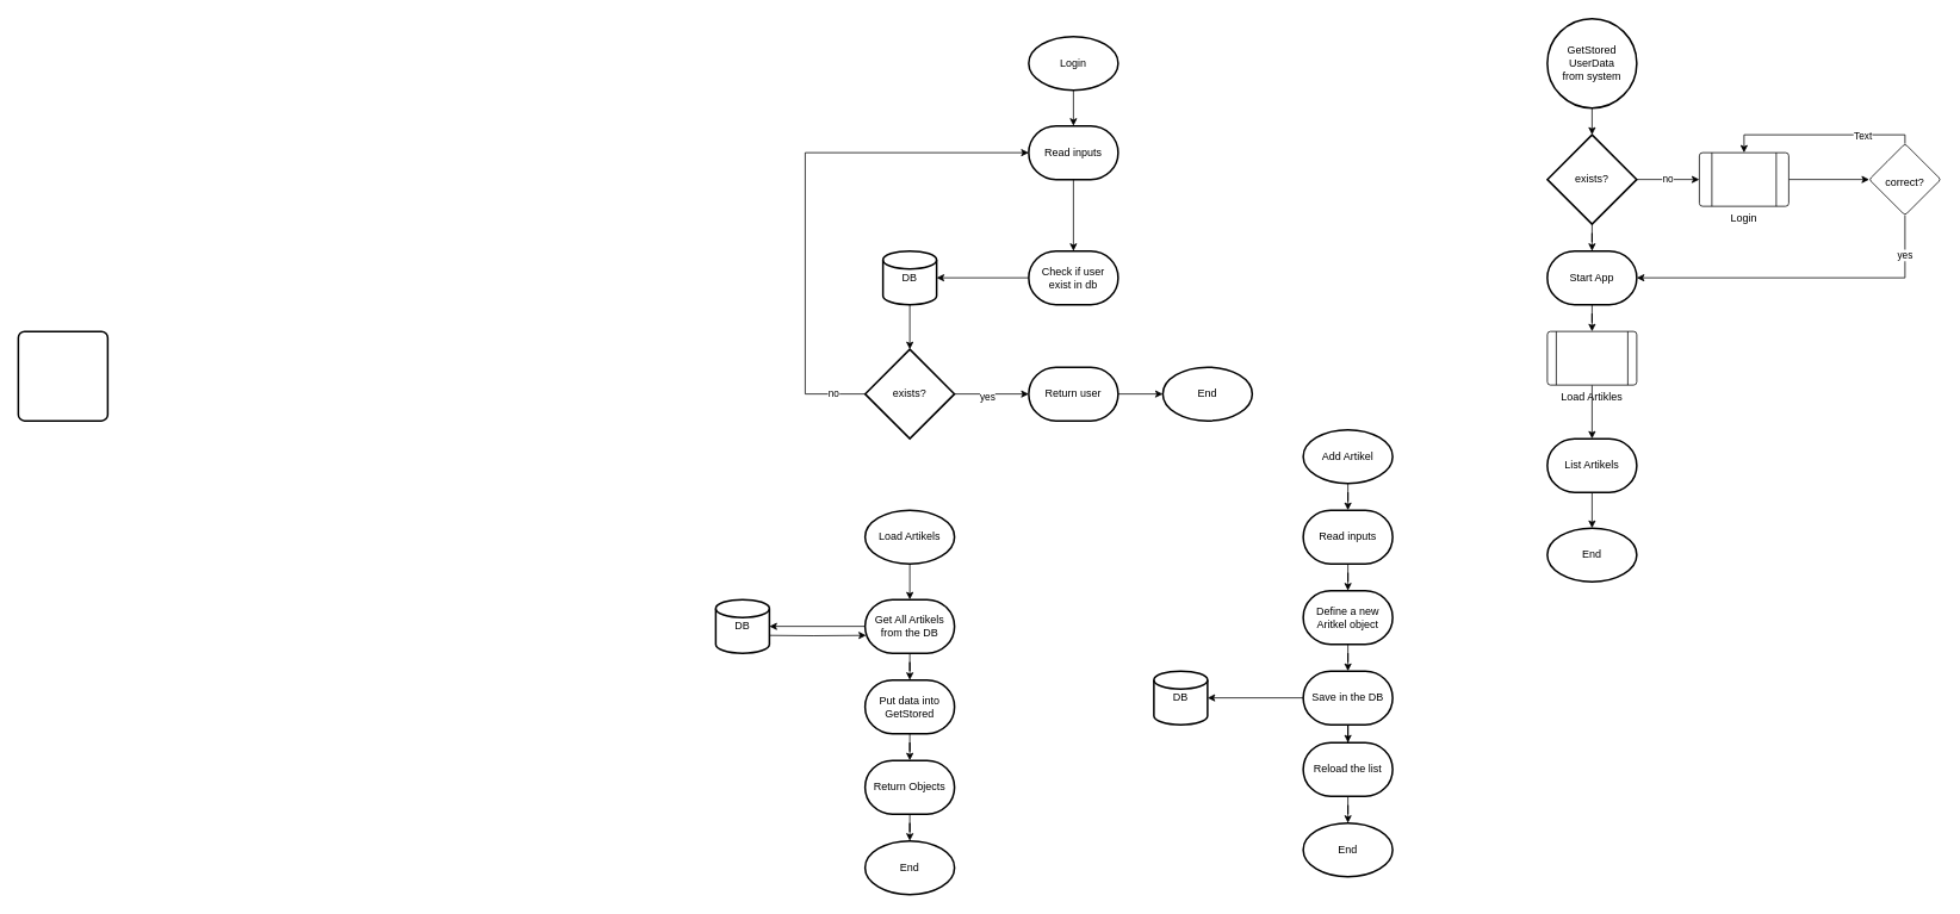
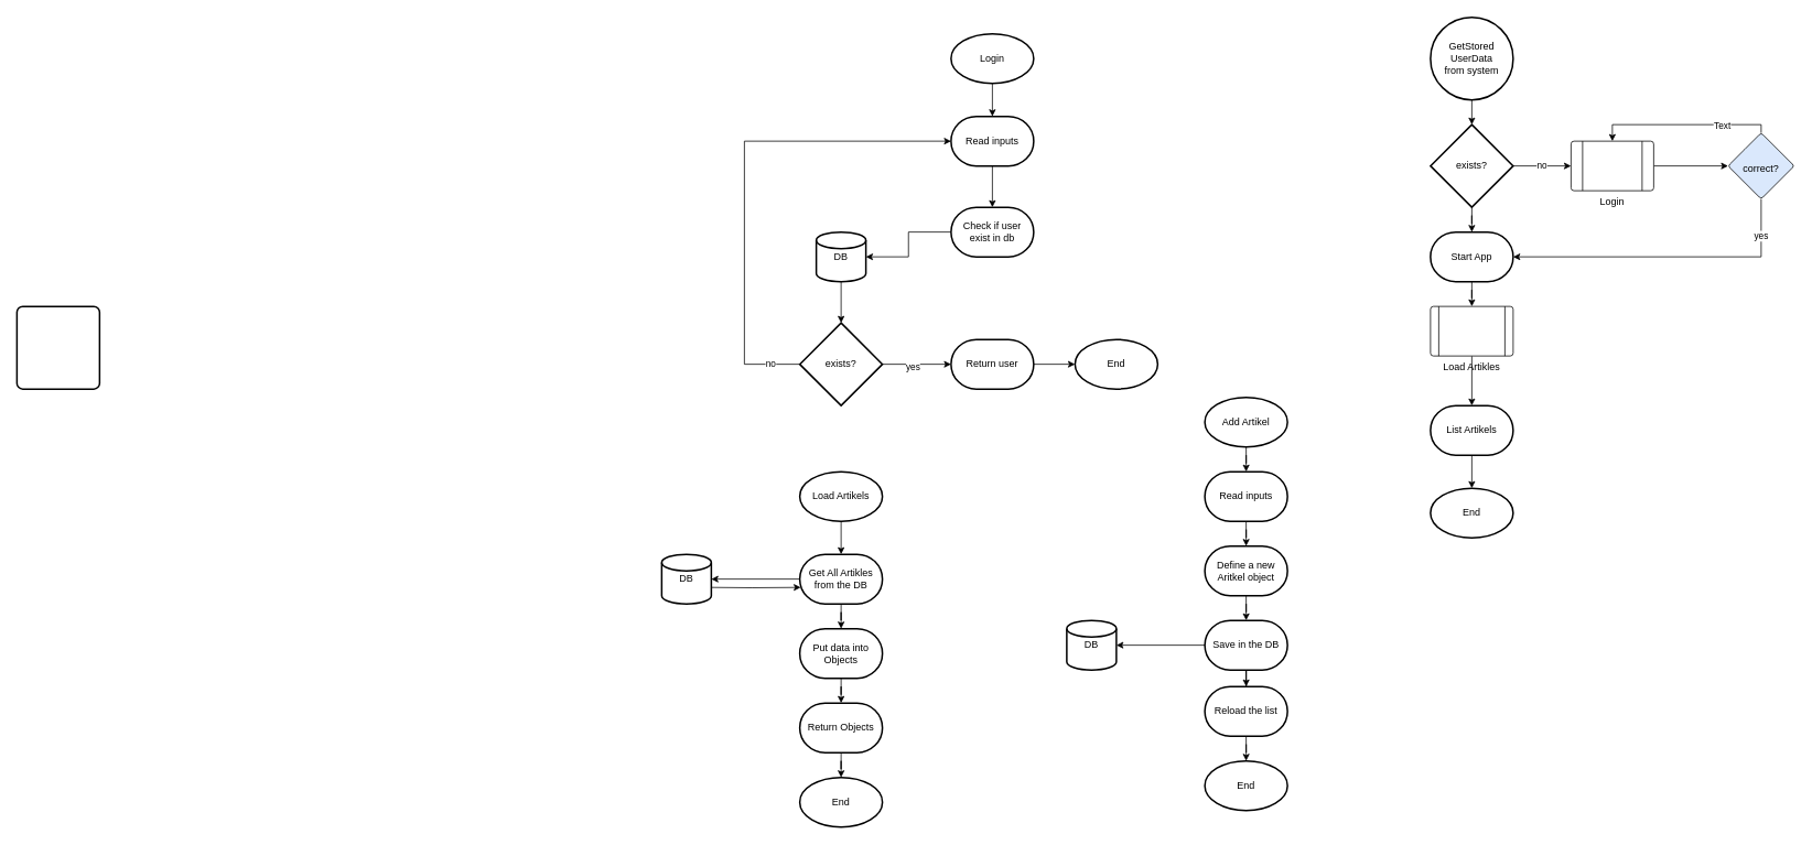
- <mxCell id="14" value="&lt;div&gt;&lt;br&gt;&lt;/div&gt;&lt;div&gt;&lt;br&gt;&lt;/div&gt;&lt;div&gt;correct?&lt;/div&gt;" style="rhombus;whiteSpace=wrap;html=1;verticalAlign=top;rounded=1;arcSize=6;" vertex="1" parent="1"><mxGeometry x="2090" y="160" width="80" height="80" as="geometry" /></mxCell>
+ <mxCell id="14" value="&lt;div&gt;&lt;br&gt;&lt;/div&gt;&lt;div&gt;&lt;br&gt;&lt;/div&gt;&lt;div&gt;correct?&lt;/div&gt;" style="rhombus;whiteSpace=wrap;html=1;verticalAlign=top;rounded=1;arcSize=6;fillColor=#dae8fc;" vertex="1" parent="1"><mxGeometry x="2090" y="160" width="80" height="80" as="geometry" /></mxCell>
- <mxCell id="26" value="Check if user exist in db" style="strokeWidth=2;html=1;shape=mxgraph.flowchart.terminator;whiteSpace=wrap;" vertex="1" parent="1"><mxGeometry x="1150" y="280" width="100" height="60" as="geometry" /></mxCell>
+ <mxCell id="26" value="Check if user exist in db" style="strokeWidth=2;html=1;shape=mxgraph.flowchart.terminator;whiteSpace=wrap;" vertex="1" parent="1"><mxGeometry x="1150" y="250" width="100" height="60" as="geometry" /></mxCell>
- <mxCell id="40" value="Get All Artikels from the DB" style="strokeWidth=2;html=1;shape=mxgraph.flowchart.terminator;whiteSpace=wrap;" vertex="1" parent="1"><mxGeometry x="967" y="670" width="100" height="60" as="geometry" /></mxCell>
+ <mxCell id="40" value="Get All Artikles from the DB" style="strokeWidth=2;html=1;shape=mxgraph.flowchart.terminator;whiteSpace=wrap;" vertex="1" parent="1"><mxGeometry x="967" y="670" width="100" height="60" as="geometry" /></mxCell>
- <mxCell id="44" value="Put data into GetStored" style="strokeWidth=2;html=1;shape=mxgraph.flowchart.terminator;whiteSpace=wrap;" vertex="1" parent="1"><mxGeometry x="967" y="760" width="100" height="60" as="geometry" /></mxCell>
+ <mxCell id="44" value="Put data into Objects" style="strokeWidth=2;html=1;shape=mxgraph.flowchart.terminator;whiteSpace=wrap;" vertex="1" parent="1"><mxGeometry x="967" y="760" width="100" height="60" as="geometry" /></mxCell>
